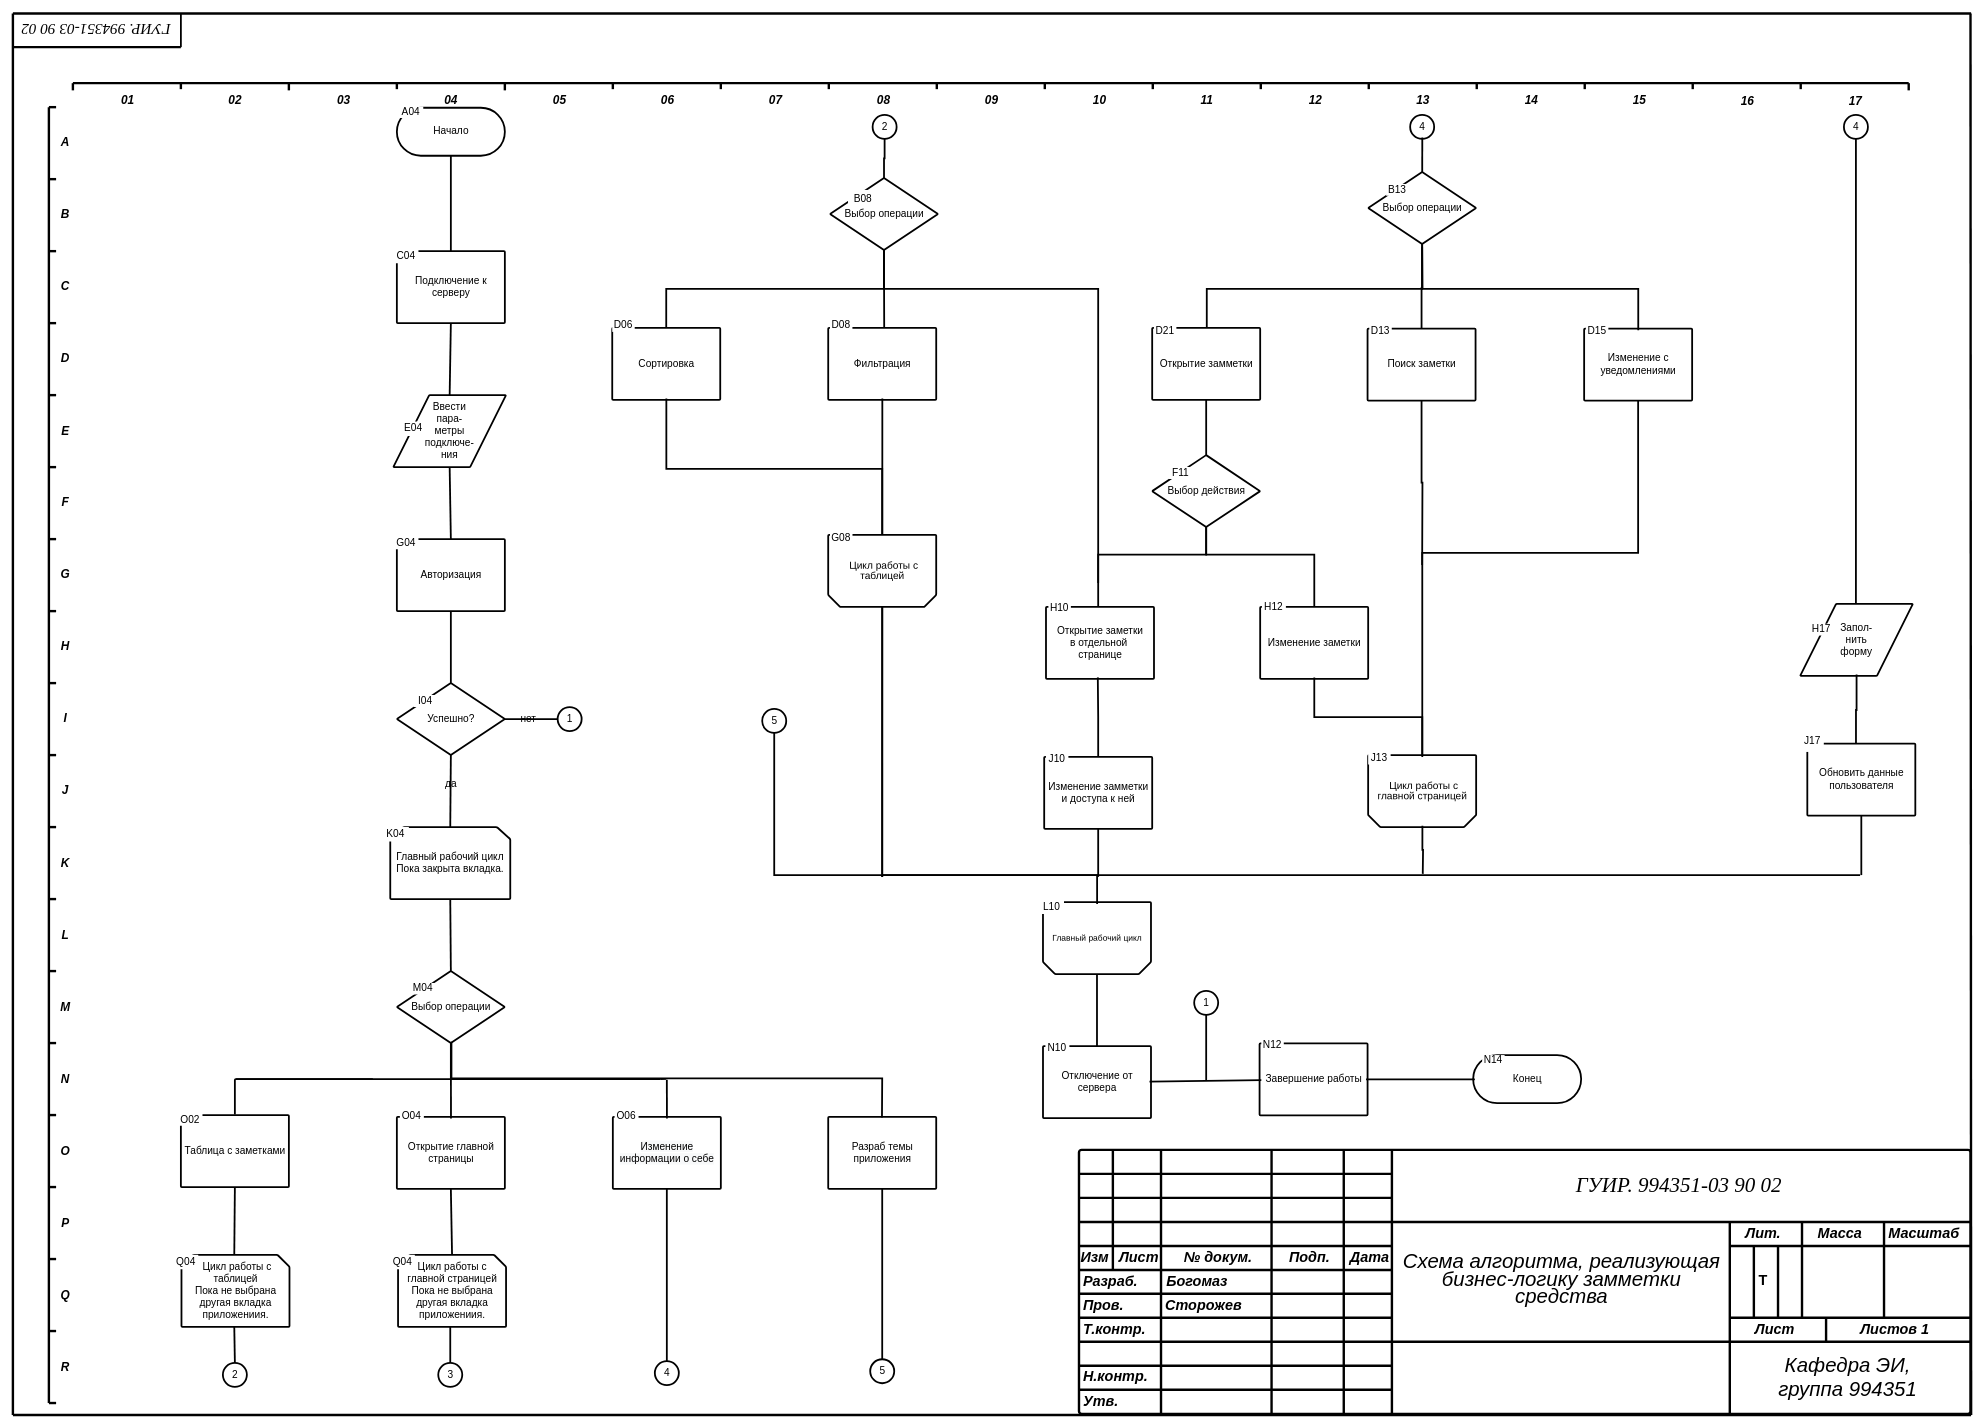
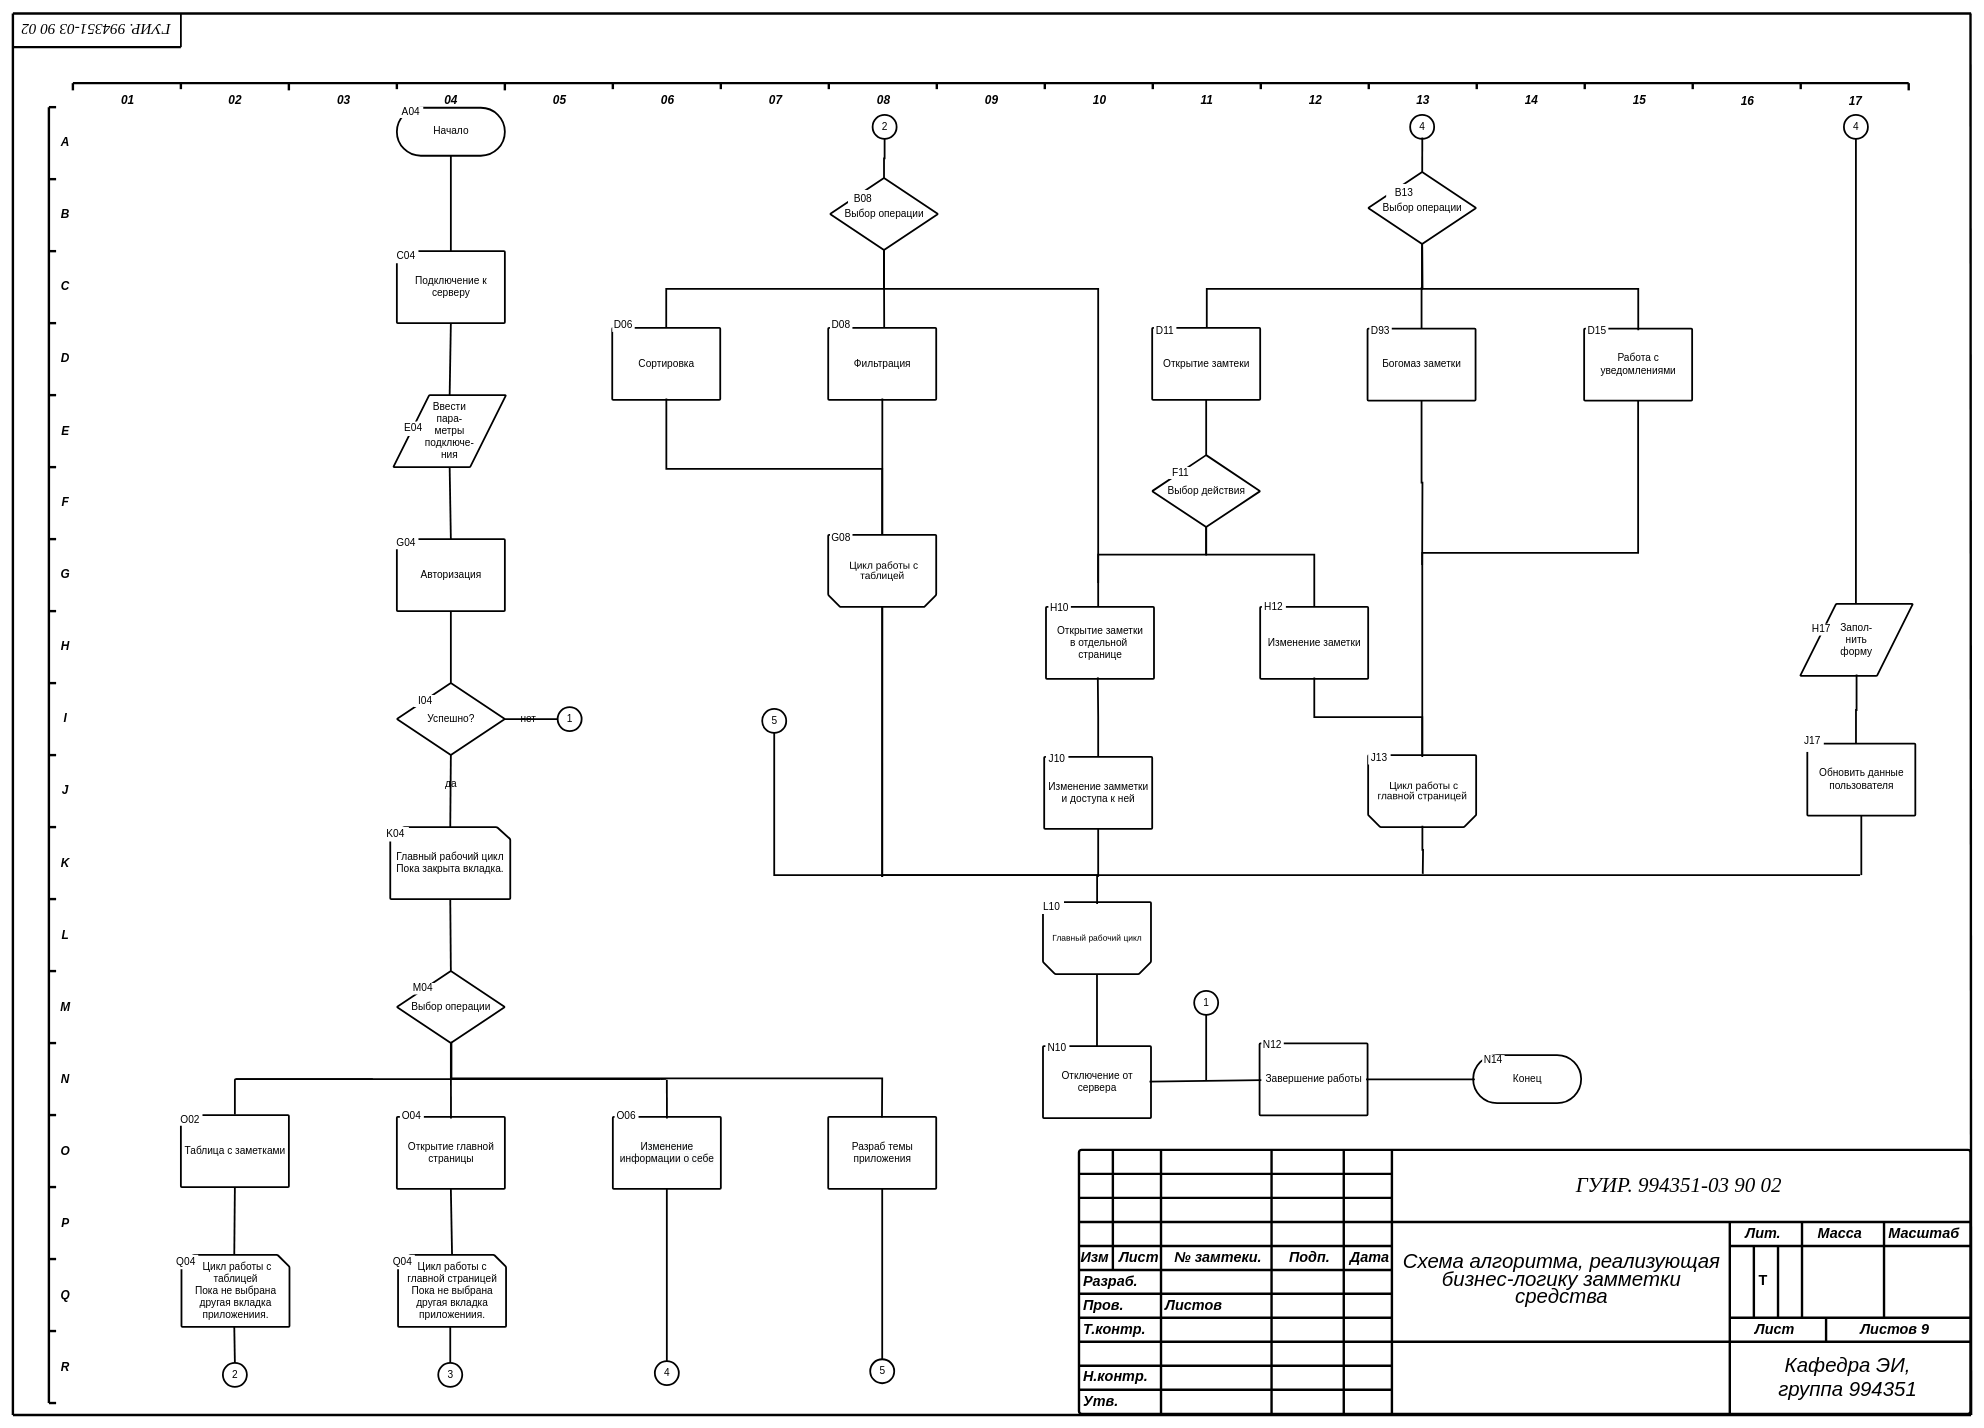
- <mxCell id="357" value="&lt;div&gt;&lt;p style=&quot;margin: 0px ; text-indent: 0px ; direction: ltr&quot;&gt;&lt;font face=&quot;arial&quot;&gt;&lt;span style=&quot;font-size: 16.93px&quot;&gt;B13&lt;/span&gt;&lt;/font&gt;&lt;/p&gt;&lt;/div&gt;" style="text;vsdxID=365;fillColor=default;gradientColor=none;strokeOpacity=0;strokeWidth=3;spacingTop=-3;spacingBottom=-3;spacingLeft=-3;spacingRight=-3;labelBackgroundColor=none;rounded=0;strokeColor=none;html=1;whiteSpace=wrap;verticalAlign=middle;align=center;;html=1;" parent="354" vertex="1"><mxGeometry x="30" y="20" width="37.47" height="19.69" as="geometry" /></mxCell>
+ <mxCell id="357" value="&lt;div&gt;&lt;p style=&quot;margin: 0px ; text-indent: 0px ; direction: ltr&quot;&gt;&lt;font face=&quot;arial&quot;&gt;&lt;span style=&quot;font-size: 16.93px&quot;&gt;B13&lt;/span&gt;&lt;/font&gt;&lt;/p&gt;&lt;/div&gt;" style="text;vsdxID=365;fillColor=default;gradientColor=none;strokeOpacity=0;strokeWidth=3;spacingTop=-3;spacingBottom=-3;spacingLeft=-3;spacingRight=-3;labelBackgroundColor=none;rounded=0;strokeColor=none;html=1;whiteSpace=wrap;verticalAlign=middle;align=center;;html=1;" parent="354" vertex="1"><mxGeometry x="30" y="20" width="60" height="30" as="geometry" /></mxCell>
- <mxCell id="388" value="&lt;div&gt;&lt;p style=&quot;margin: 0px ; text-indent: 0px ; direction: ltr&quot;&gt;&lt;font face=&quot;arial&quot;&gt;&lt;span style=&quot;font-size: 16.93px&quot;&gt;D21&lt;/span&gt;&lt;/font&gt;&lt;/p&gt;&lt;/div&gt;" style="text;vsdxID=365;fillColor=default;gradientColor=none;strokeOpacity=0;strokeWidth=3;spacingTop=-3;spacingBottom=-3;spacingLeft=-3;spacingRight=-3;labelBackgroundColor=none;rounded=0;strokeColor=none;html=1;whiteSpace=wrap;verticalAlign=middle;align=center;;html=1;" parent="385" vertex="1"><mxGeometry x="2.88" y="-5" width="37.47" height="19.69" as="geometry" /></mxCell>
+ <mxCell id="388" value="&lt;div&gt;&lt;p style=&quot;margin: 0px ; text-indent: 0px ; direction: ltr&quot;&gt;&lt;font face=&quot;arial&quot;&gt;&lt;span style=&quot;font-size: 16.93px&quot;&gt;D11&lt;/span&gt;&lt;/font&gt;&lt;/p&gt;&lt;/div&gt;" style="text;vsdxID=365;fillColor=default;gradientColor=none;strokeOpacity=0;strokeWidth=3;spacingTop=-3;spacingBottom=-3;spacingLeft=-3;spacingRight=-3;labelBackgroundColor=none;rounded=0;strokeColor=none;html=1;whiteSpace=wrap;verticalAlign=middle;align=center;;html=1;" parent="385" vertex="1"><mxGeometry x="2.88" y="-5" width="37.47" height="19.69" as="geometry" /></mxCell>
- <mxCell id="409" value="&lt;div&gt;&lt;p style=&quot;margin: 0px ; text-indent: 0px ; direction: ltr&quot;&gt;&lt;font face=&quot;arial&quot;&gt;&lt;span style=&quot;font-size: 16.93px&quot;&gt;D13&lt;/span&gt;&lt;/font&gt;&lt;/p&gt;&lt;/div&gt;" style="text;vsdxID=365;fillColor=default;gradientColor=none;strokeOpacity=0;strokeWidth=3;spacingTop=-3;spacingBottom=-3;spacingLeft=-3;spacingRight=-3;labelBackgroundColor=none;rounded=0;strokeColor=none;html=1;whiteSpace=wrap;verticalAlign=middle;align=center;;html=1;" parent="406" vertex="1"><mxGeometry x="2.88" y="-6" width="37.47" height="19.69" as="geometry" /></mxCell>
+ <mxCell id="409" value="&lt;div&gt;&lt;p style=&quot;margin: 0px ; text-indent: 0px ; direction: ltr&quot;&gt;&lt;font face=&quot;arial&quot;&gt;&lt;span style=&quot;font-size: 16.93px&quot;&gt;D93&lt;/span&gt;&lt;/font&gt;&lt;/p&gt;&lt;/div&gt;" style="text;vsdxID=365;fillColor=default;gradientColor=none;strokeOpacity=0;strokeWidth=3;spacingTop=-3;spacingBottom=-3;spacingLeft=-3;spacingRight=-3;labelBackgroundColor=none;rounded=0;strokeColor=none;html=1;whiteSpace=wrap;verticalAlign=middle;align=center;;html=1;" parent="406" vertex="1"><mxGeometry x="2.88" y="-6" width="37.47" height="19.69" as="geometry" /></mxCell>
- <mxCell id="387" value="&lt;div&gt;&lt;p style=&quot;margin: 0px ; text-indent: 0px ; direction: ltr&quot;&gt;&lt;font face=&quot;arial&quot;&gt;&lt;span style=&quot;font-size: 16.93px&quot;&gt;Открытие замметки&lt;/span&gt;&lt;/font&gt;&lt;/p&gt;&lt;/div&gt;" style="text;vsdxID=188;fillColor=none;gradientColor=none;strokeColor=none;strokeWidth=3;spacingTop=-3;spacingBottom=-3;spacingLeft=-3;spacingRight=-3;labelBackgroundColor=none;rounded=1;html=1;whiteSpace=wrap;verticalAlign=middle;align=center;;html=1;" parent="385" vertex="1"><mxGeometry x="2.88" y="2.75" width="174.63" height="114.94" as="geometry" /></mxCell>
+ <mxCell id="387" value="&lt;div&gt;&lt;p style=&quot;margin: 0px ; text-indent: 0px ; direction: ltr&quot;&gt;&lt;font face=&quot;arial&quot;&gt;&lt;span style=&quot;font-size: 16.93px&quot;&gt;Открытие замтеки&lt;/span&gt;&lt;/font&gt;&lt;/p&gt;&lt;/div&gt;" style="text;vsdxID=188;fillColor=none;gradientColor=none;strokeColor=none;strokeWidth=3;spacingTop=-3;spacingBottom=-3;spacingLeft=-3;spacingRight=-3;labelBackgroundColor=none;rounded=1;html=1;whiteSpace=wrap;verticalAlign=middle;align=center;;html=1;" parent="385" vertex="1"><mxGeometry x="2.88" y="2.75" width="174.63" height="114.94" as="geometry" /></mxCell>
- <mxCell id="408" value="&lt;div&gt;&lt;p style=&quot;margin: 0px ; text-indent: 0px ; direction: ltr&quot;&gt;&lt;font face=&quot;arial&quot;&gt;&lt;span style=&quot;font-size: 16.93px&quot;&gt;Поиск заметки&lt;/span&gt;&lt;/font&gt;&lt;/p&gt;&lt;/div&gt;" style="text;vsdxID=188;fillColor=none;gradientColor=none;strokeColor=none;strokeWidth=3;spacingTop=-3;spacingBottom=-3;spacingLeft=-3;spacingRight=-3;labelBackgroundColor=none;rounded=1;html=1;whiteSpace=wrap;verticalAlign=middle;align=center;;html=1;" parent="406" vertex="1"><mxGeometry x="2.88" y="2.75" width="174.63" height="114.94" as="geometry" /></mxCell>
+ <mxCell id="408" value="&lt;div&gt;&lt;p style=&quot;margin: 0px ; text-indent: 0px ; direction: ltr&quot;&gt;&lt;font face=&quot;arial&quot;&gt;&lt;span style=&quot;font-size: 16.93px&quot;&gt;Богомаз заметки&lt;/span&gt;&lt;/font&gt;&lt;/p&gt;&lt;/div&gt;" style="text;vsdxID=188;fillColor=none;gradientColor=none;strokeColor=none;strokeWidth=3;spacingTop=-3;spacingBottom=-3;spacingLeft=-3;spacingRight=-3;labelBackgroundColor=none;rounded=1;html=1;whiteSpace=wrap;verticalAlign=middle;align=center;;html=1;" parent="406" vertex="1"><mxGeometry x="2.88" y="2.75" width="174.63" height="114.94" as="geometry" /></mxCell>
- <mxCell id="365" value="&lt;div&gt;&lt;p style=&quot;margin: 0px ; text-indent: 0px ; direction: ltr&quot;&gt;&lt;font face=&quot;arial&quot;&gt;&lt;span style=&quot;font-size: 16.93px&quot;&gt;Изменение с уведомлениями&lt;/span&gt;&lt;/font&gt;&lt;/p&gt;&lt;/div&gt;" style="text;vsdxID=188;fillColor=none;gradientColor=none;strokeColor=none;strokeWidth=3;spacingTop=-3;spacingBottom=-3;spacingLeft=-3;spacingRight=-3;labelBackgroundColor=none;rounded=1;html=1;whiteSpace=wrap;verticalAlign=middle;align=center;;html=1;" parent="363" vertex="1"><mxGeometry x="2.88" y="2.75" width="174.63" height="114.94" as="geometry" /></mxCell>
+ <mxCell id="365" value="&lt;div&gt;&lt;p style=&quot;margin: 0px ; text-indent: 0px ; direction: ltr&quot;&gt;&lt;font face=&quot;arial&quot;&gt;&lt;span style=&quot;font-size: 16.93px&quot;&gt;Работа с уведомлениями&lt;/span&gt;&lt;/font&gt;&lt;/p&gt;&lt;/div&gt;" style="text;vsdxID=188;fillColor=none;gradientColor=none;strokeColor=none;strokeWidth=3;spacingTop=-3;spacingBottom=-3;spacingLeft=-3;spacingRight=-3;labelBackgroundColor=none;rounded=1;html=1;whiteSpace=wrap;verticalAlign=middle;align=center;;html=1;" parent="363" vertex="1"><mxGeometry x="2.88" y="2.75" width="174.63" height="114.94" as="geometry" /></mxCell>
- <mxCell id="467" value="&lt;div style=&quot;font-size: 24px;&quot;&gt;&lt;p style=&quot;margin: 0px; text-indent: 0px; direction: ltr; font-size: 24px;&quot;&gt;&lt;font style=&quot;font-size: 24px; font-family: Arial; color: rgb(0, 0, 0); direction: ltr; letter-spacing: 0px; line-height: 120%; opacity: 1;&quot;&gt;&lt;i style=&quot;font-size: 24px;&quot;&gt;&lt;b style=&quot;font-size: 24px;&quot;&gt;№ докум.&lt;/b&gt;&lt;/i&gt;&lt;/font&gt;&lt;/p&gt;&lt;/div&gt;" style="text;vsdxID=49;fillColor=none;gradientColor=none;fillOpacity=0;strokeOpacity=0;strokeWidth=3;spacingTop=-3;spacingBottom=-3;spacingLeft=-3;spacingRight=-3;labelBackgroundColor=none;rounded=0;strokeColor=none;html=1;whiteSpace=wrap;verticalAlign=middle;align=center;;html=1;fontSize=24;" parent="465" vertex="1"><mxGeometry y="-0.02" width="184.16" height="40.64" as="geometry" /></mxCell>
+ <mxCell id="467" value="&lt;div style=&quot;font-size: 24px;&quot;&gt;&lt;p style=&quot;margin: 0px; text-indent: 0px; direction: ltr; font-size: 24px;&quot;&gt;&lt;font style=&quot;font-size: 24px; font-family: Arial; color: rgb(0, 0, 0); direction: ltr; letter-spacing: 0px; line-height: 120%; opacity: 1;&quot;&gt;&lt;i style=&quot;font-size: 24px;&quot;&gt;&lt;b style=&quot;font-size: 24px;&quot;&gt;№ замтеки.&lt;/b&gt;&lt;/i&gt;&lt;/font&gt;&lt;/p&gt;&lt;/div&gt;" style="text;vsdxID=49;fillColor=none;gradientColor=none;fillOpacity=0;strokeOpacity=0;strokeWidth=3;spacingTop=-3;spacingBottom=-3;spacingLeft=-3;spacingRight=-3;labelBackgroundColor=none;rounded=0;strokeColor=none;html=1;whiteSpace=wrap;verticalAlign=middle;align=center;;html=1;fontSize=24;" parent="465" vertex="1"><mxGeometry y="-0.02" width="184.16" height="40.64" as="geometry" /></mxCell>
- <mxCell id="506" value="&lt;div style=&quot;font-size: 24px;&quot;&gt;&lt;p style=&quot;margin: 0px; text-indent: 0px; direction: ltr; font-size: 24px;&quot;&gt;&lt;font face=&quot;arial&quot; style=&quot;font-size: 24px;&quot;&gt;&lt;span style=&quot;font-size: 24px;&quot;&gt;&lt;b style=&quot;font-size: 24px;&quot;&gt;&lt;i style=&quot;font-size: 24px;&quot;&gt;Богомаз&lt;/i&gt;&lt;/b&gt;&lt;/span&gt;&lt;/font&gt;&lt;/p&gt;&lt;/div&gt;" style="text;vsdxID=404;fillColor=none;gradientColor=none;fillOpacity=0;strokeOpacity=0;spacingTop=-3;spacingBottom=-3;spacingLeft=-3;spacingRight=-3;labelBackgroundColor=none;rounded=0;strokeColor=none;html=1;whiteSpace=wrap;verticalAlign=middle;align=left;;html=1;fontSize=24;" parent="504" vertex="1"><mxGeometry x="2.78" y="2.2" width="158.76" height="31.76" as="geometry" /></mxCell>
- <mxCell id="509" value="&lt;div style=&quot;font-size: 24px;&quot;&gt;&lt;p style=&quot;margin: 0px; text-indent: 0px; direction: ltr; font-size: 24px;&quot;&gt;&lt;b style=&quot;font-family: arial; font-size: 24px;&quot;&gt;&lt;i style=&quot;font-size: 24px;&quot;&gt;Сторожев&lt;/i&gt;&lt;/b&gt;&lt;br style=&quot;font-size: 24px;&quot;&gt;&lt;/p&gt;&lt;/div&gt;" style="text;vsdxID=406;fillColor=none;gradientColor=none;fillOpacity=0;strokeOpacity=0;spacingTop=-3;spacingBottom=-3;spacingLeft=-3;spacingRight=-3;labelBackgroundColor=none;rounded=0;strokeColor=none;html=1;whiteSpace=wrap;verticalAlign=middle;align=left;;html=1;fontSize=24;" parent="507" vertex="1"><mxGeometry x="2.78" y="2.2" width="158.76" height="31.76" as="geometry" /></mxCell>
+ <mxCell id="509" value="&lt;div style=&quot;font-size: 24px;&quot;&gt;&lt;p style=&quot;margin: 0px; text-indent: 0px; direction: ltr; font-size: 24px;&quot;&gt;&lt;b style=&quot;font-family: arial; font-size: 24px;&quot;&gt;&lt;i style=&quot;font-size: 24px;&quot;&gt;Листов&lt;/i&gt;&lt;/b&gt;&lt;br style=&quot;font-size: 24px;&quot;&gt;&lt;/p&gt;&lt;/div&gt;" style="text;vsdxID=406;fillColor=none;gradientColor=none;fillOpacity=0;strokeOpacity=0;spacingTop=-3;spacingBottom=-3;spacingLeft=-3;spacingRight=-3;labelBackgroundColor=none;rounded=0;strokeColor=none;html=1;whiteSpace=wrap;verticalAlign=middle;align=left;;html=1;fontSize=24;" parent="507" vertex="1"><mxGeometry x="2.78" y="2.2" width="158.76" height="31.76" as="geometry" /></mxCell>
- <mxCell id="491" value="&lt;div style=&quot;font-size: 24px;&quot;&gt;&lt;p style=&quot;margin: 0px; text-indent: 0px; direction: ltr; font-size: 24px;&quot;&gt;&lt;font style=&quot;font-size: 24px; font-family: Arial; color: rgb(0, 0, 0); direction: ltr; letter-spacing: 0px; line-height: 120%; opacity: 1;&quot;&gt;&lt;i style=&quot;font-size: 24px;&quot;&gt;&lt;b style=&quot;font-size: 24px;&quot;&gt;Листов 1&lt;/b&gt;&lt;/i&gt;&lt;/font&gt;&lt;/p&gt;&lt;/div&gt;" style="text;vsdxID=65;fillColor=none;gradientColor=none;fillOpacity=0;strokeOpacity=0;strokeWidth=3;spacingTop=-3;spacingBottom=-3;spacingLeft=-3;spacingRight=-3;labelBackgroundColor=none;rounded=0;strokeColor=none;html=1;whiteSpace=wrap;verticalAlign=middle;align=center;;html=1;fontSize=24;" parent="489" vertex="1"><mxGeometry y="-0.02" width="240.04" height="40.64" as="geometry" /></mxCell>
+ <mxCell id="491" value="&lt;div style=&quot;font-size: 24px;&quot;&gt;&lt;p style=&quot;margin: 0px; text-indent: 0px; direction: ltr; font-size: 24px;&quot;&gt;&lt;font style=&quot;font-size: 24px; font-family: Arial; color: rgb(0, 0, 0); direction: ltr; letter-spacing: 0px; line-height: 120%; opacity: 1;&quot;&gt;&lt;i style=&quot;font-size: 24px;&quot;&gt;&lt;b style=&quot;font-size: 24px;&quot;&gt;Листов 9&lt;/b&gt;&lt;/i&gt;&lt;/font&gt;&lt;/p&gt;&lt;/div&gt;" style="text;vsdxID=65;fillColor=none;gradientColor=none;fillOpacity=0;strokeOpacity=0;strokeWidth=3;spacingTop=-3;spacingBottom=-3;spacingLeft=-3;spacingRight=-3;labelBackgroundColor=none;rounded=0;strokeColor=none;html=1;whiteSpace=wrap;verticalAlign=middle;align=center;;html=1;fontSize=24;" parent="489" vertex="1"><mxGeometry y="-0.02" width="240.04" height="40.64" as="geometry" /></mxCell>
